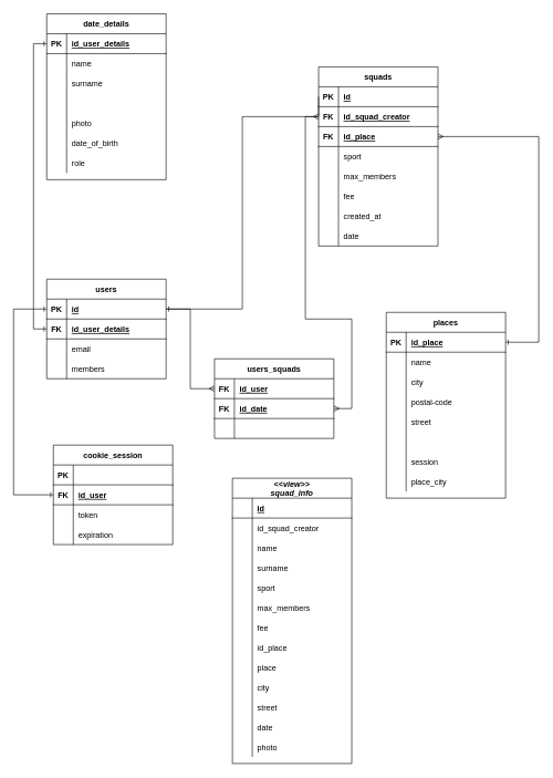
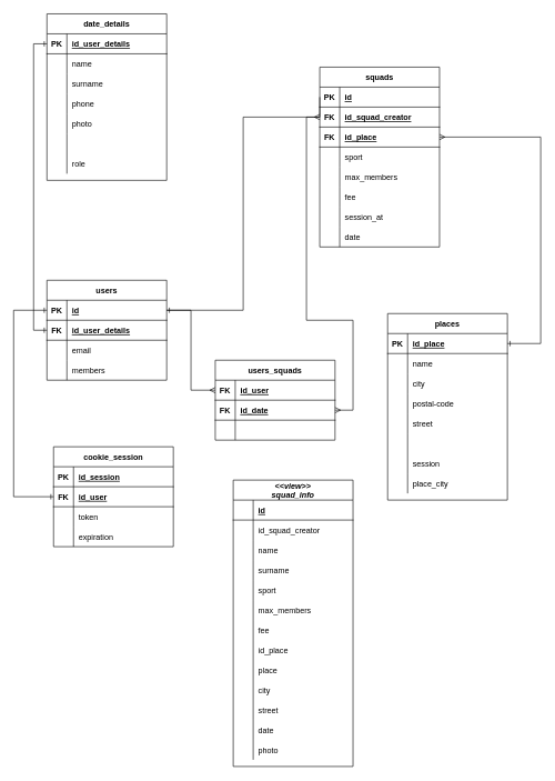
+ <mxCell id="27" value="phone" style="shape=partialRectangle;connectable=0;fillColor=none;top=0;left=0;bottom=0;right=0;align=left;spacingLeft=6;overflow=hidden;" parent="25" vertex="1"><mxGeometry x="30" width="150" height="30" as="geometry" /></mxCell>
- <mxCell id="33" value="date_of_birth" style="shape=partialRectangle;connectable=0;fillColor=none;top=0;left=0;bottom=0;right=0;align=left;spacingLeft=6;overflow=hidden;" vertex="1" parent="31"><mxGeometry x="30" width="150" height="30" as="geometry" /></mxCell>
- <mxCell id="59" value="created_at" style="shape=partialRectangle;connectable=0;fillColor=none;top=0;left=0;bottom=0;right=0;align=left;spacingLeft=6;overflow=hidden;" parent="57" vertex="1"><mxGeometry x="30" width="150" height="30" as="geometry" /></mxCell>
+ <mxCell id="59" value="session_at" style="shape=partialRectangle;connectable=0;fillColor=none;top=0;left=0;bottom=0;right=0;align=left;spacingLeft=6;overflow=hidden;" parent="57" vertex="1"><mxGeometry x="30" width="150" height="30" as="geometry" /></mxCell>
+ <mxCell id="104" value="id_session" style="shape=partialRectangle;connectable=0;fillColor=none;top=0;left=0;bottom=0;right=0;align=left;spacingLeft=6;fontStyle=5;overflow=hidden;" vertex="1" parent="102"><mxGeometry x="30" width="150" height="30" as="geometry" /></mxCell>
